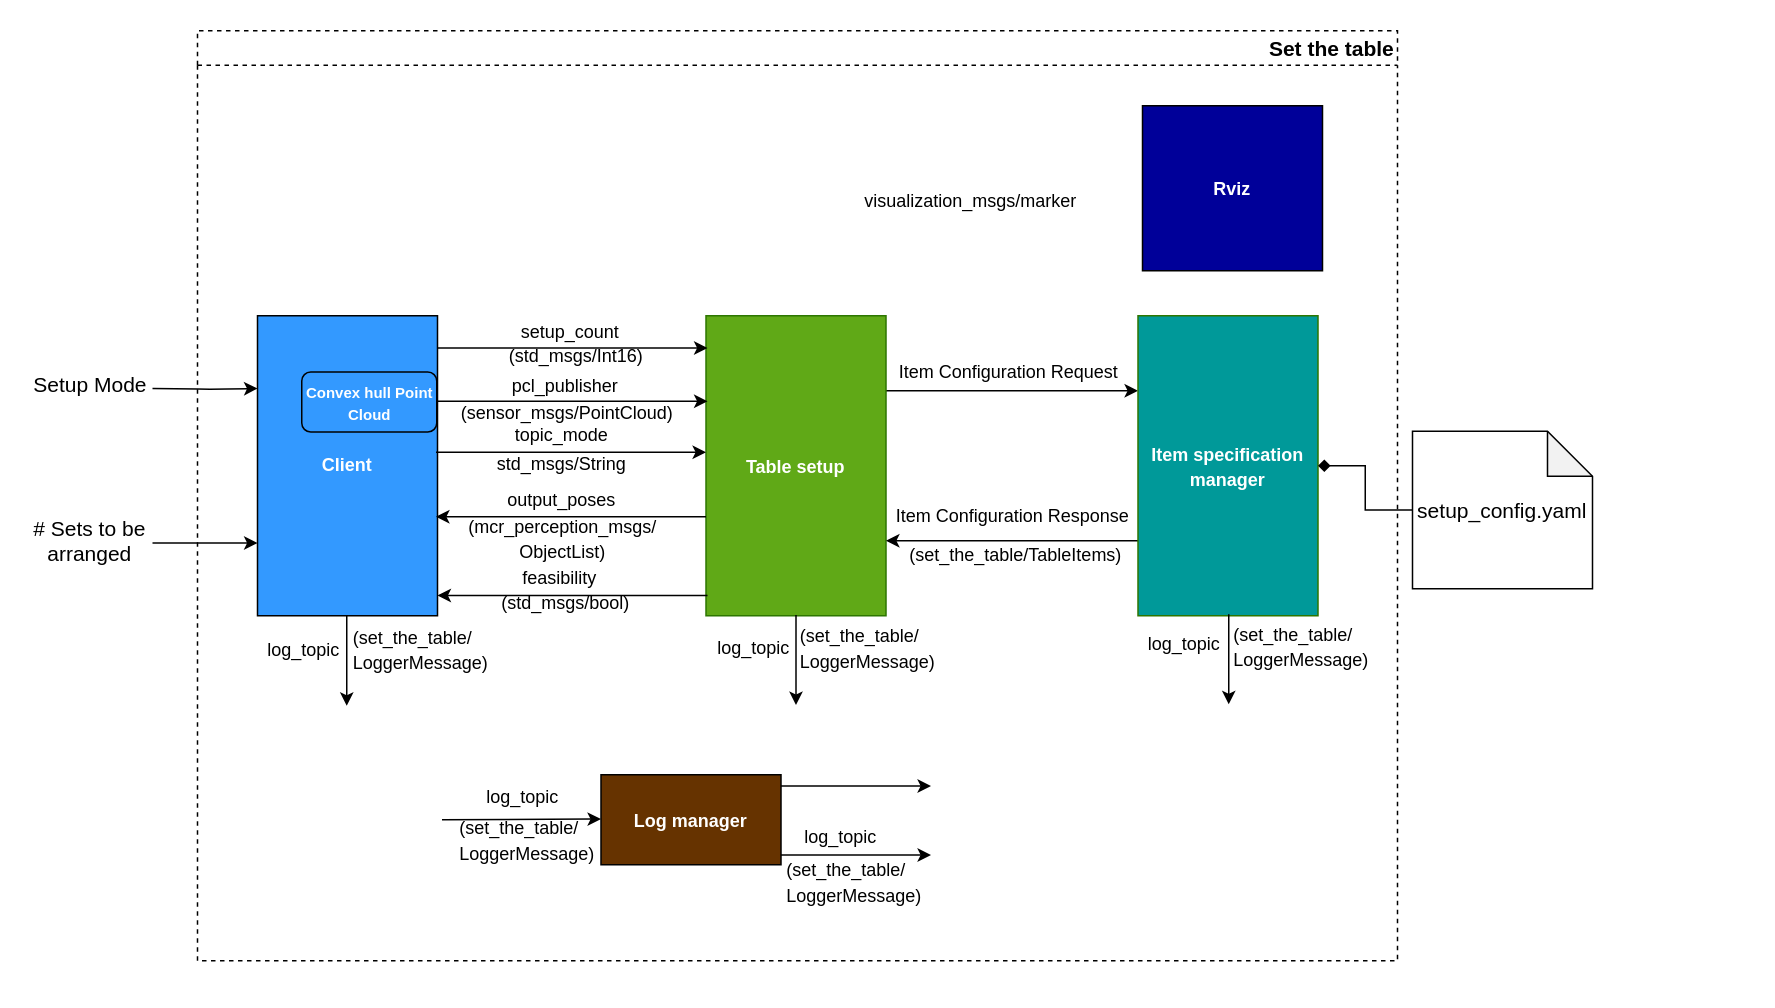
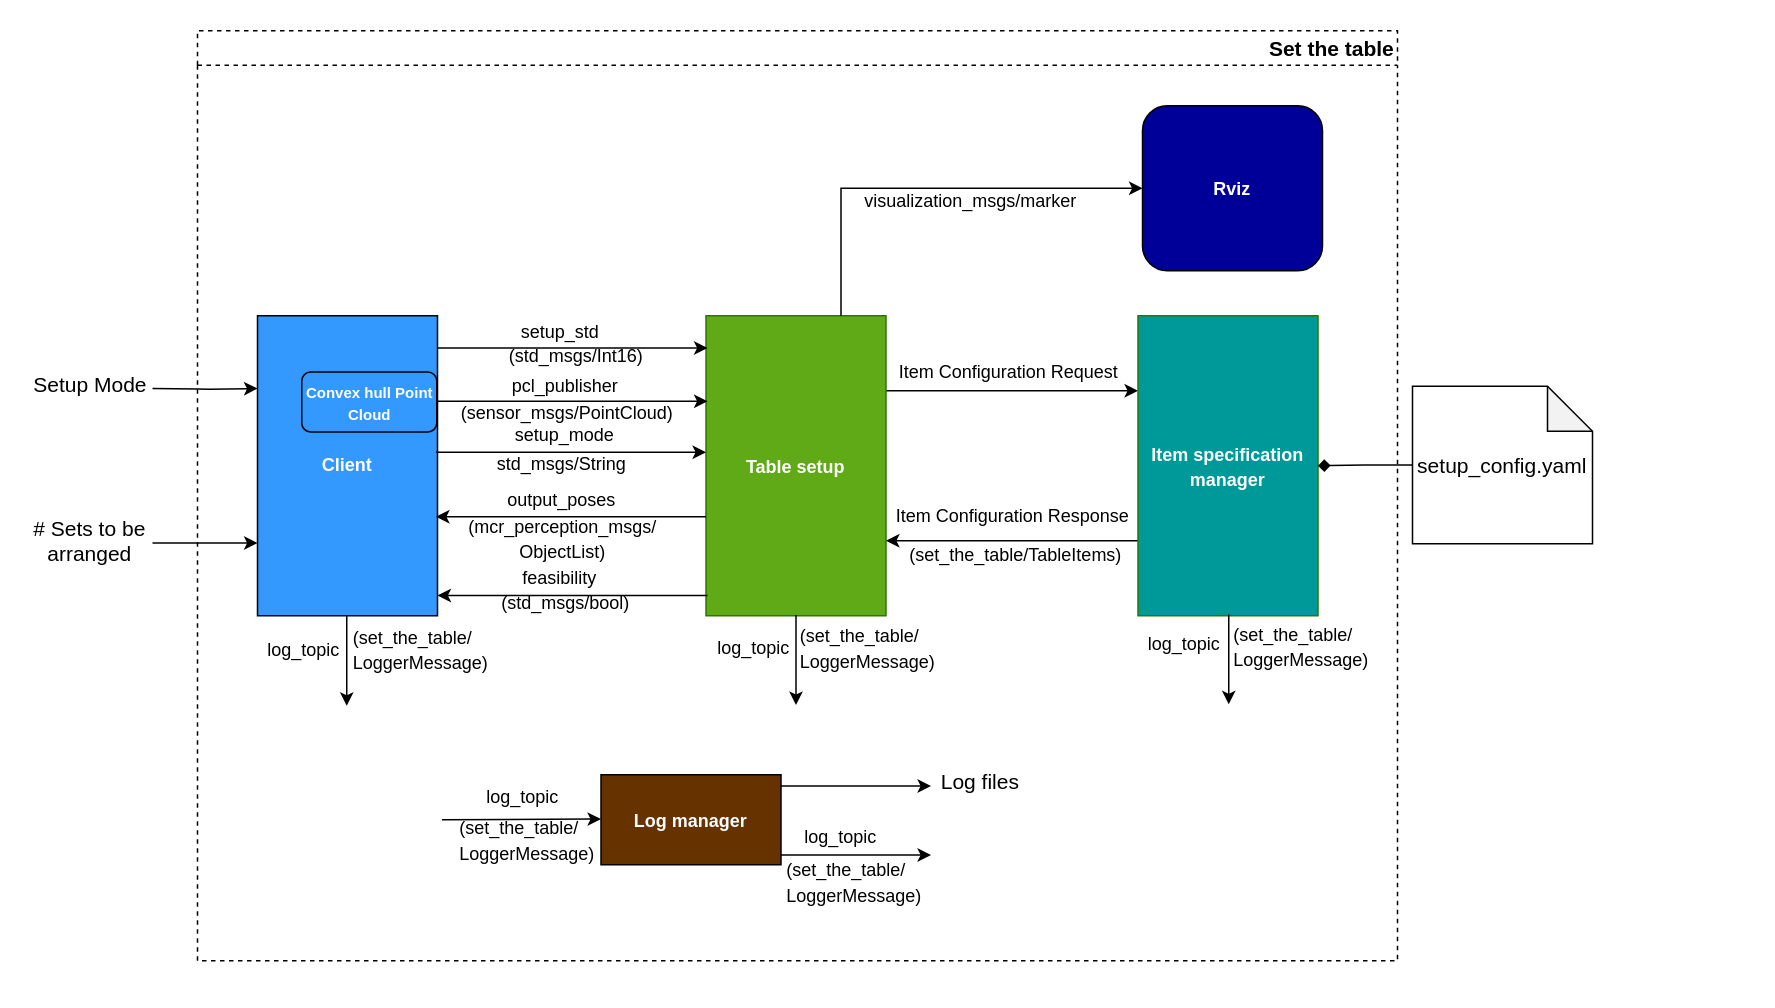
+ <mxCell id="16" style="edgeStyle=orthogonalEdgeStyle;rounded=0;orthogonalLoop=1;jettySize=auto;html=1;exitX=0.75;exitY=0;exitDx=0;exitDy=0;entryX=0;entryY=0.5;entryDx=0;entryDy=0;strokeColor=#000000;fontSize=14;" parent="3" source="10" target="17" edge="1"><mxGeometry relative="1" as="geometry" /></mxCell>
- <mxCell id="17" value="&lt;font size=&quot;1&quot;&gt;&lt;b&gt;&lt;font style=&quot;font-size: 12px&quot; color=&quot;#FFFFFF&quot;&gt;Rviz&lt;/font&gt;&lt;/b&gt;&lt;/font&gt;" style="rounded=0;whiteSpace=wrap;html=1;strokeColor=#000000;fillColor=#000099;fontSize=14;" parent="3" vertex="1"><mxGeometry x="630" y="50" width="120" height="110" as="geometry" /></mxCell>
+ <mxCell id="17" value="&lt;font size=&quot;1&quot;&gt;&lt;b&gt;&lt;font style=&quot;font-size: 12px&quot; color=&quot;#FFFFFF&quot;&gt;Rviz&lt;/font&gt;&lt;/b&gt;&lt;/font&gt;" style="whiteSpace=wrap;html=1;strokeColor=#000000;fillColor=#000099;fontSize=14;rounded=1;" parent="3" vertex="1"><mxGeometry x="630" y="50" width="120" height="110" as="geometry" /></mxCell>
- <mxCell id="19" value="&lt;font style=&quot;font-size: 12px&quot;&gt;setup_count&lt;/font&gt;" style="text;html=1;resizable=0;points=[];autosize=1;align=left;verticalAlign=top;spacingTop=-4;fontSize=14;" parent="18" vertex="1"><mxGeometry width="80" height="20" as="geometry" /></mxCell>
+ <mxCell id="19" value="&lt;font style=&quot;font-size: 12px&quot;&gt;setup_std&lt;/font&gt;" style="text;html=1;resizable=0;points=[];autosize=1;align=left;verticalAlign=top;spacingTop=-4;fontSize=14;" parent="18" vertex="1"><mxGeometry width="80" height="20" as="geometry" /></mxCell>
- <mxCell id="5" value="&lt;font style=&quot;font-size: 12px&quot;&gt;topic_mode&lt;/font&gt;" style="text;html=1;resizable=0;points=[];autosize=1;align=left;verticalAlign=top;spacingTop=-4;fontSize=14;" parent="3" vertex="1"><mxGeometry x="209.5" y="257.5" width="80" height="20" as="geometry" /></mxCell>
+ <mxCell id="5" value="&lt;font style=&quot;font-size: 12px&quot;&gt;setup_mode&lt;/font&gt;" style="text;html=1;resizable=0;points=[];autosize=1;align=left;verticalAlign=top;spacingTop=-4;fontSize=14;" parent="3" vertex="1"><mxGeometry x="209.5" y="257.5" width="80" height="20" as="geometry" /></mxCell>
- <mxCell id="46" value="setup_config.yaml" style="shape=note;whiteSpace=wrap;html=1;backgroundOutline=1;darkOpacity=0.05;strokeColor=#000000;fillColor=#FFFFFF;fontSize=14;" parent="2" vertex="1"><mxGeometry x="780" y="267" width="120" height="105" as="geometry" /></mxCell>
+ <mxCell id="46" value="setup_config.yaml" style="shape=note;whiteSpace=wrap;html=1;backgroundOutline=1;darkOpacity=0.05;strokeColor=#000000;fillColor=#FFFFFF;fontSize=14;" parent="2" vertex="1"><mxGeometry x="780" y="237" width="120" height="105" as="geometry" /></mxCell>
+ <mxCell id="25" value="Log files" style="text;html=1;resizable=0;points=[];autosize=1;align=left;verticalAlign=top;spacingTop=-4;fontSize=14;" parent="3" vertex="1"><mxGeometry x="494" y="490" width="70" height="20" as="geometry" /></mxCell>
